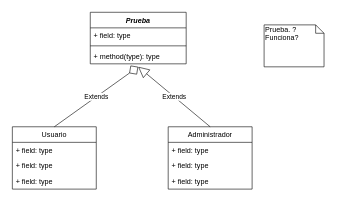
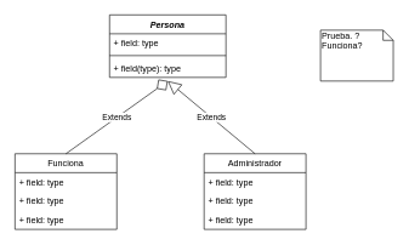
- <mxCell id="2" value="Prueba" style="swimlane;fontStyle=3;align=center;verticalAlign=top;childLayout=stackLayout;horizontal=1;startSize=26;horizontalStack=0;resizeParent=1;resizeParentMax=0;resizeLast=0;collapsible=1;marginBottom=0;" vertex="1" parent="1"><mxGeometry x="150" y="20" width="160" height="86" as="geometry" /></mxCell>
+ <mxCell id="2" value="Persona" style="swimlane;fontStyle=3;align=center;verticalAlign=top;childLayout=stackLayout;horizontal=1;startSize=26;horizontalStack=0;resizeParent=1;resizeParentMax=0;resizeLast=0;collapsible=1;marginBottom=0;" vertex="1" parent="1"><mxGeometry x="150" y="20" width="160" height="86" as="geometry" /></mxCell>
- <mxCell id="5" value="+ method(type): type" style="text;strokeColor=none;fillColor=none;align=left;verticalAlign=top;spacingLeft=4;spacingRight=4;overflow=hidden;rotatable=0;points=[[0,0.5],[1,0.5]];portConstraint=eastwest;" vertex="1" parent="2"><mxGeometry y="60" width="160" height="26" as="geometry" /></mxCell>
+ <mxCell id="5" value="+ field(type): type" style="text;strokeColor=none;fillColor=none;align=left;verticalAlign=top;spacingLeft=4;spacingRight=4;overflow=hidden;rotatable=0;points=[[0,0.5],[1,0.5]];portConstraint=eastwest;" vertex="1" parent="2"><mxGeometry y="60" width="160" height="26" as="geometry" /></mxCell>
- <mxCell id="6" value="Usuario" style="swimlane;fontStyle=0;childLayout=stackLayout;horizontal=1;startSize=26;fillColor=none;horizontalStack=0;resizeParent=1;resizeParentMax=0;resizeLast=0;collapsible=1;marginBottom=0;" vertex="1" parent="1"><mxGeometry x="20" y="211" width="140" height="104" as="geometry" /></mxCell>
+ <mxCell id="6" value="Funciona" style="swimlane;fontStyle=0;childLayout=stackLayout;horizontal=1;startSize=26;fillColor=none;horizontalStack=0;resizeParent=1;resizeParentMax=0;resizeLast=0;collapsible=1;marginBottom=0;" vertex="1" parent="1"><mxGeometry x="20" y="211" width="140" height="104" as="geometry" /></mxCell>
